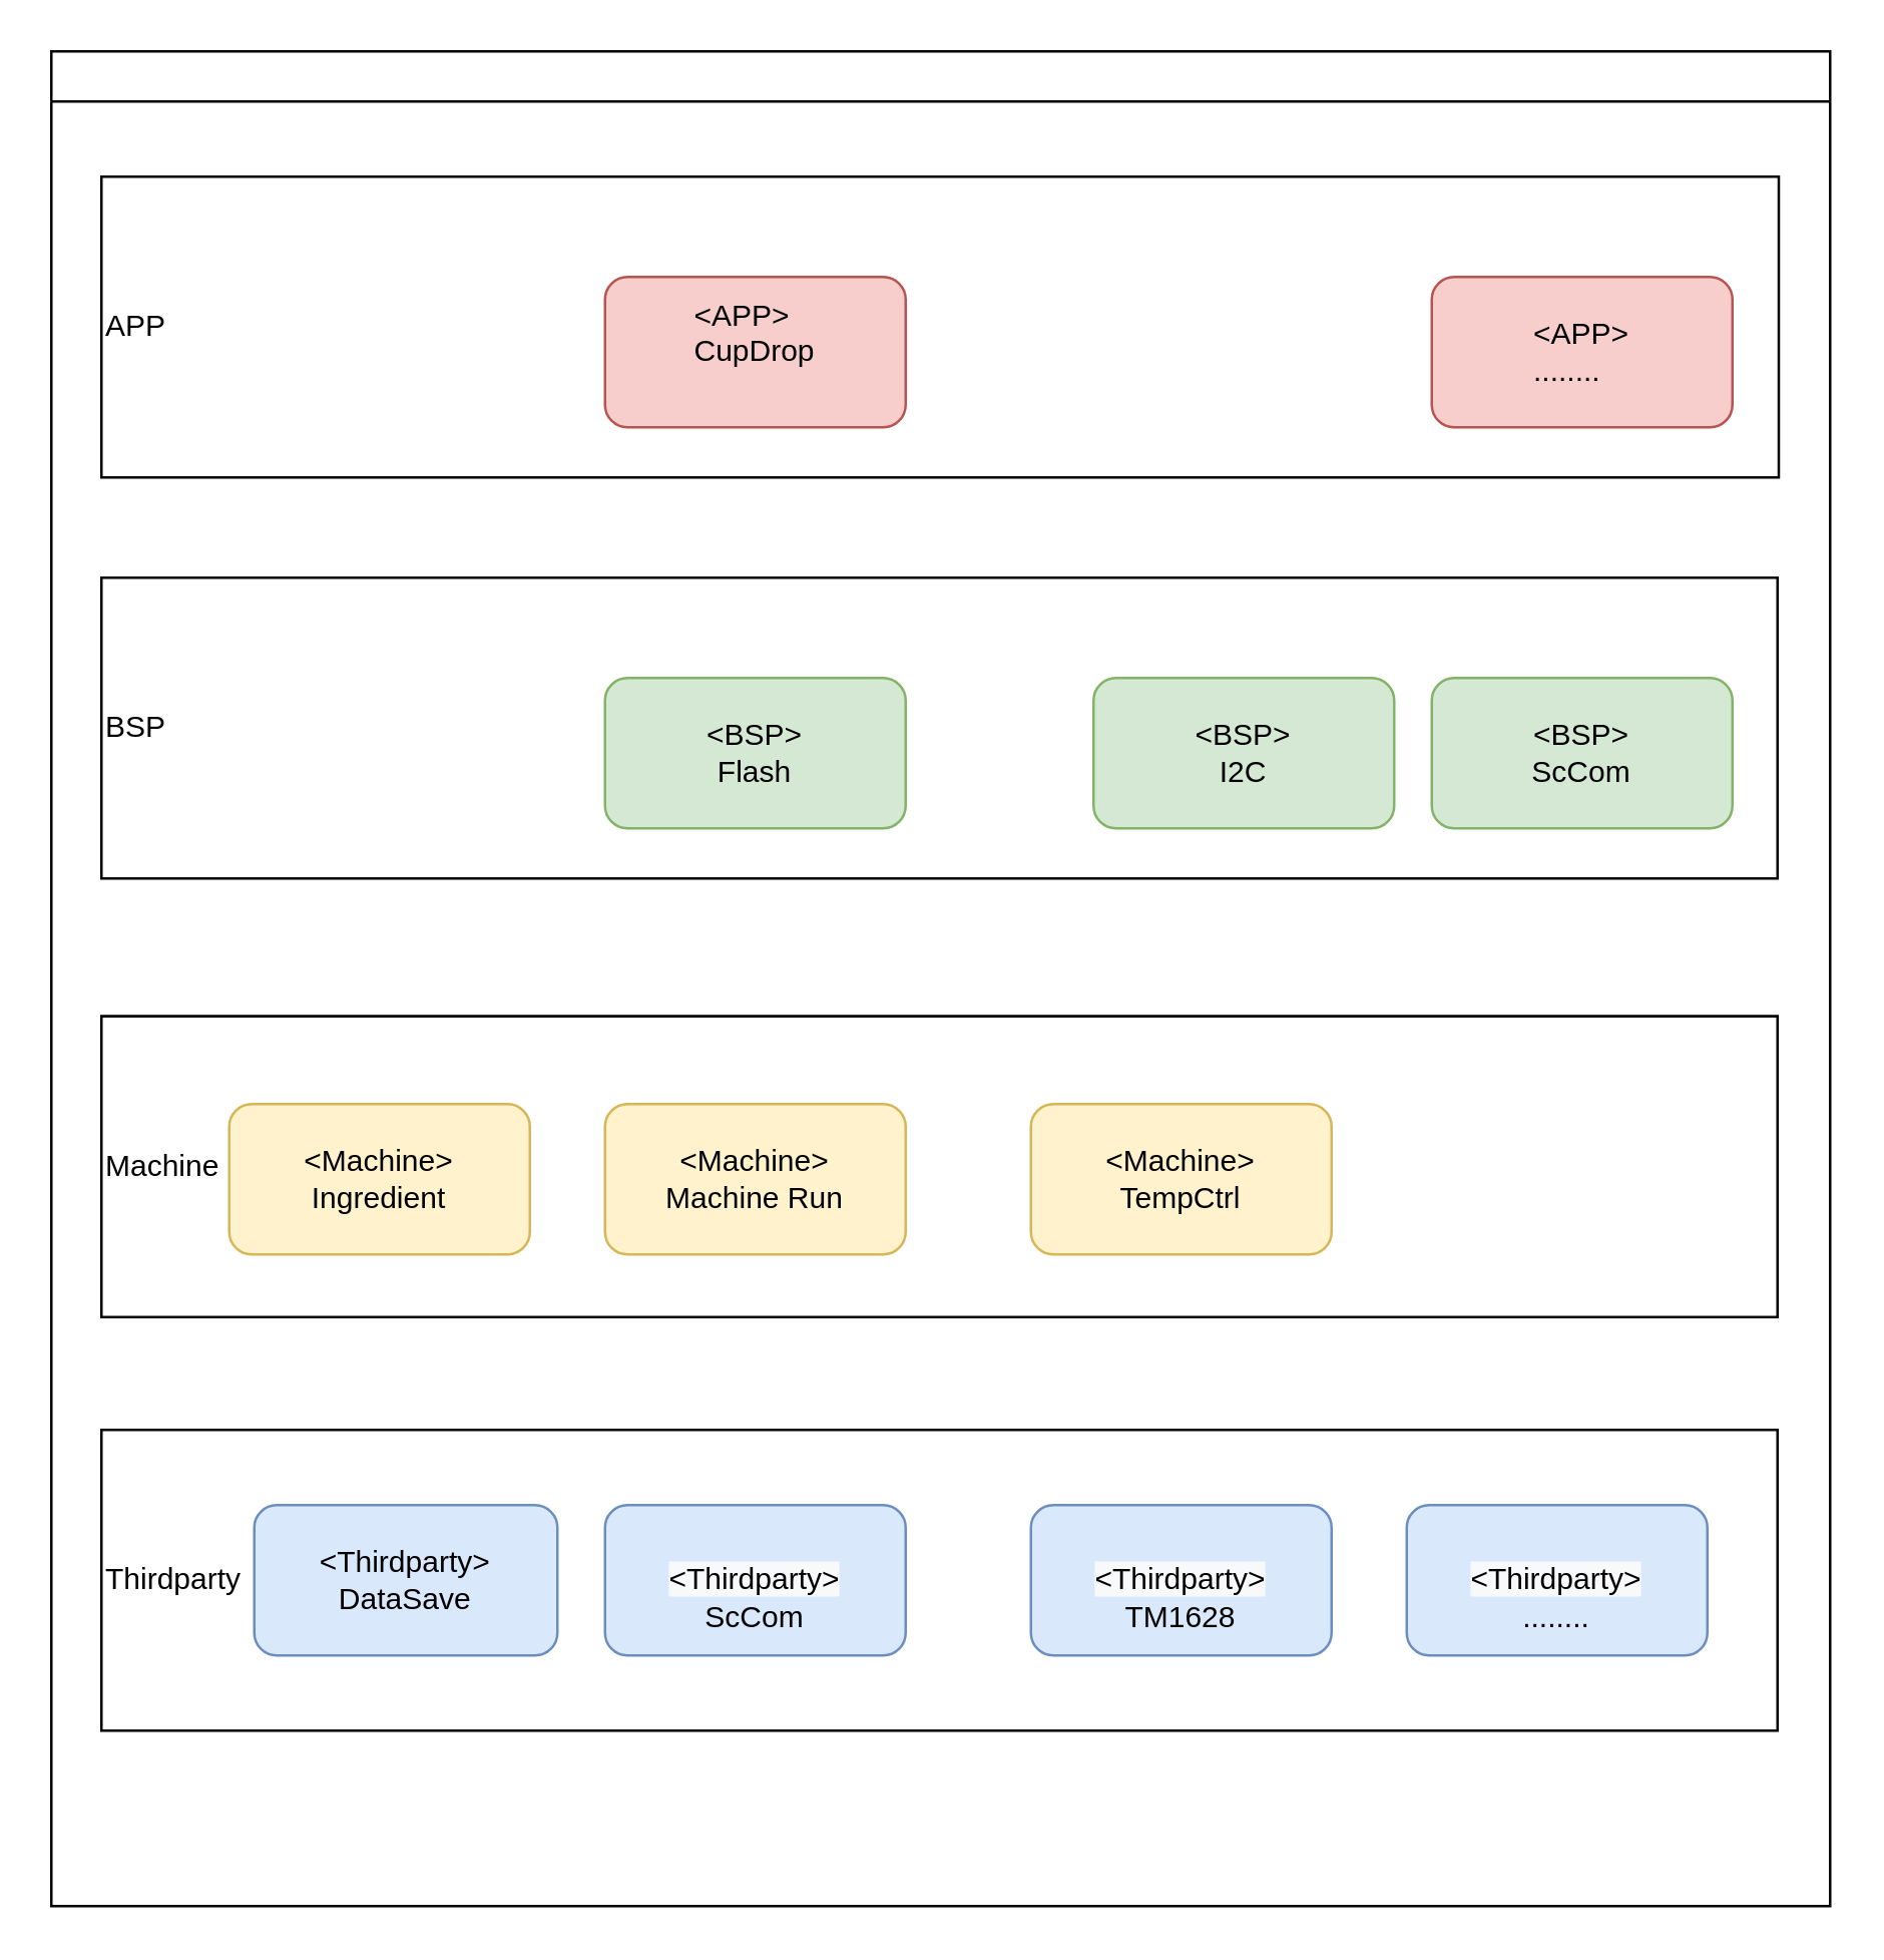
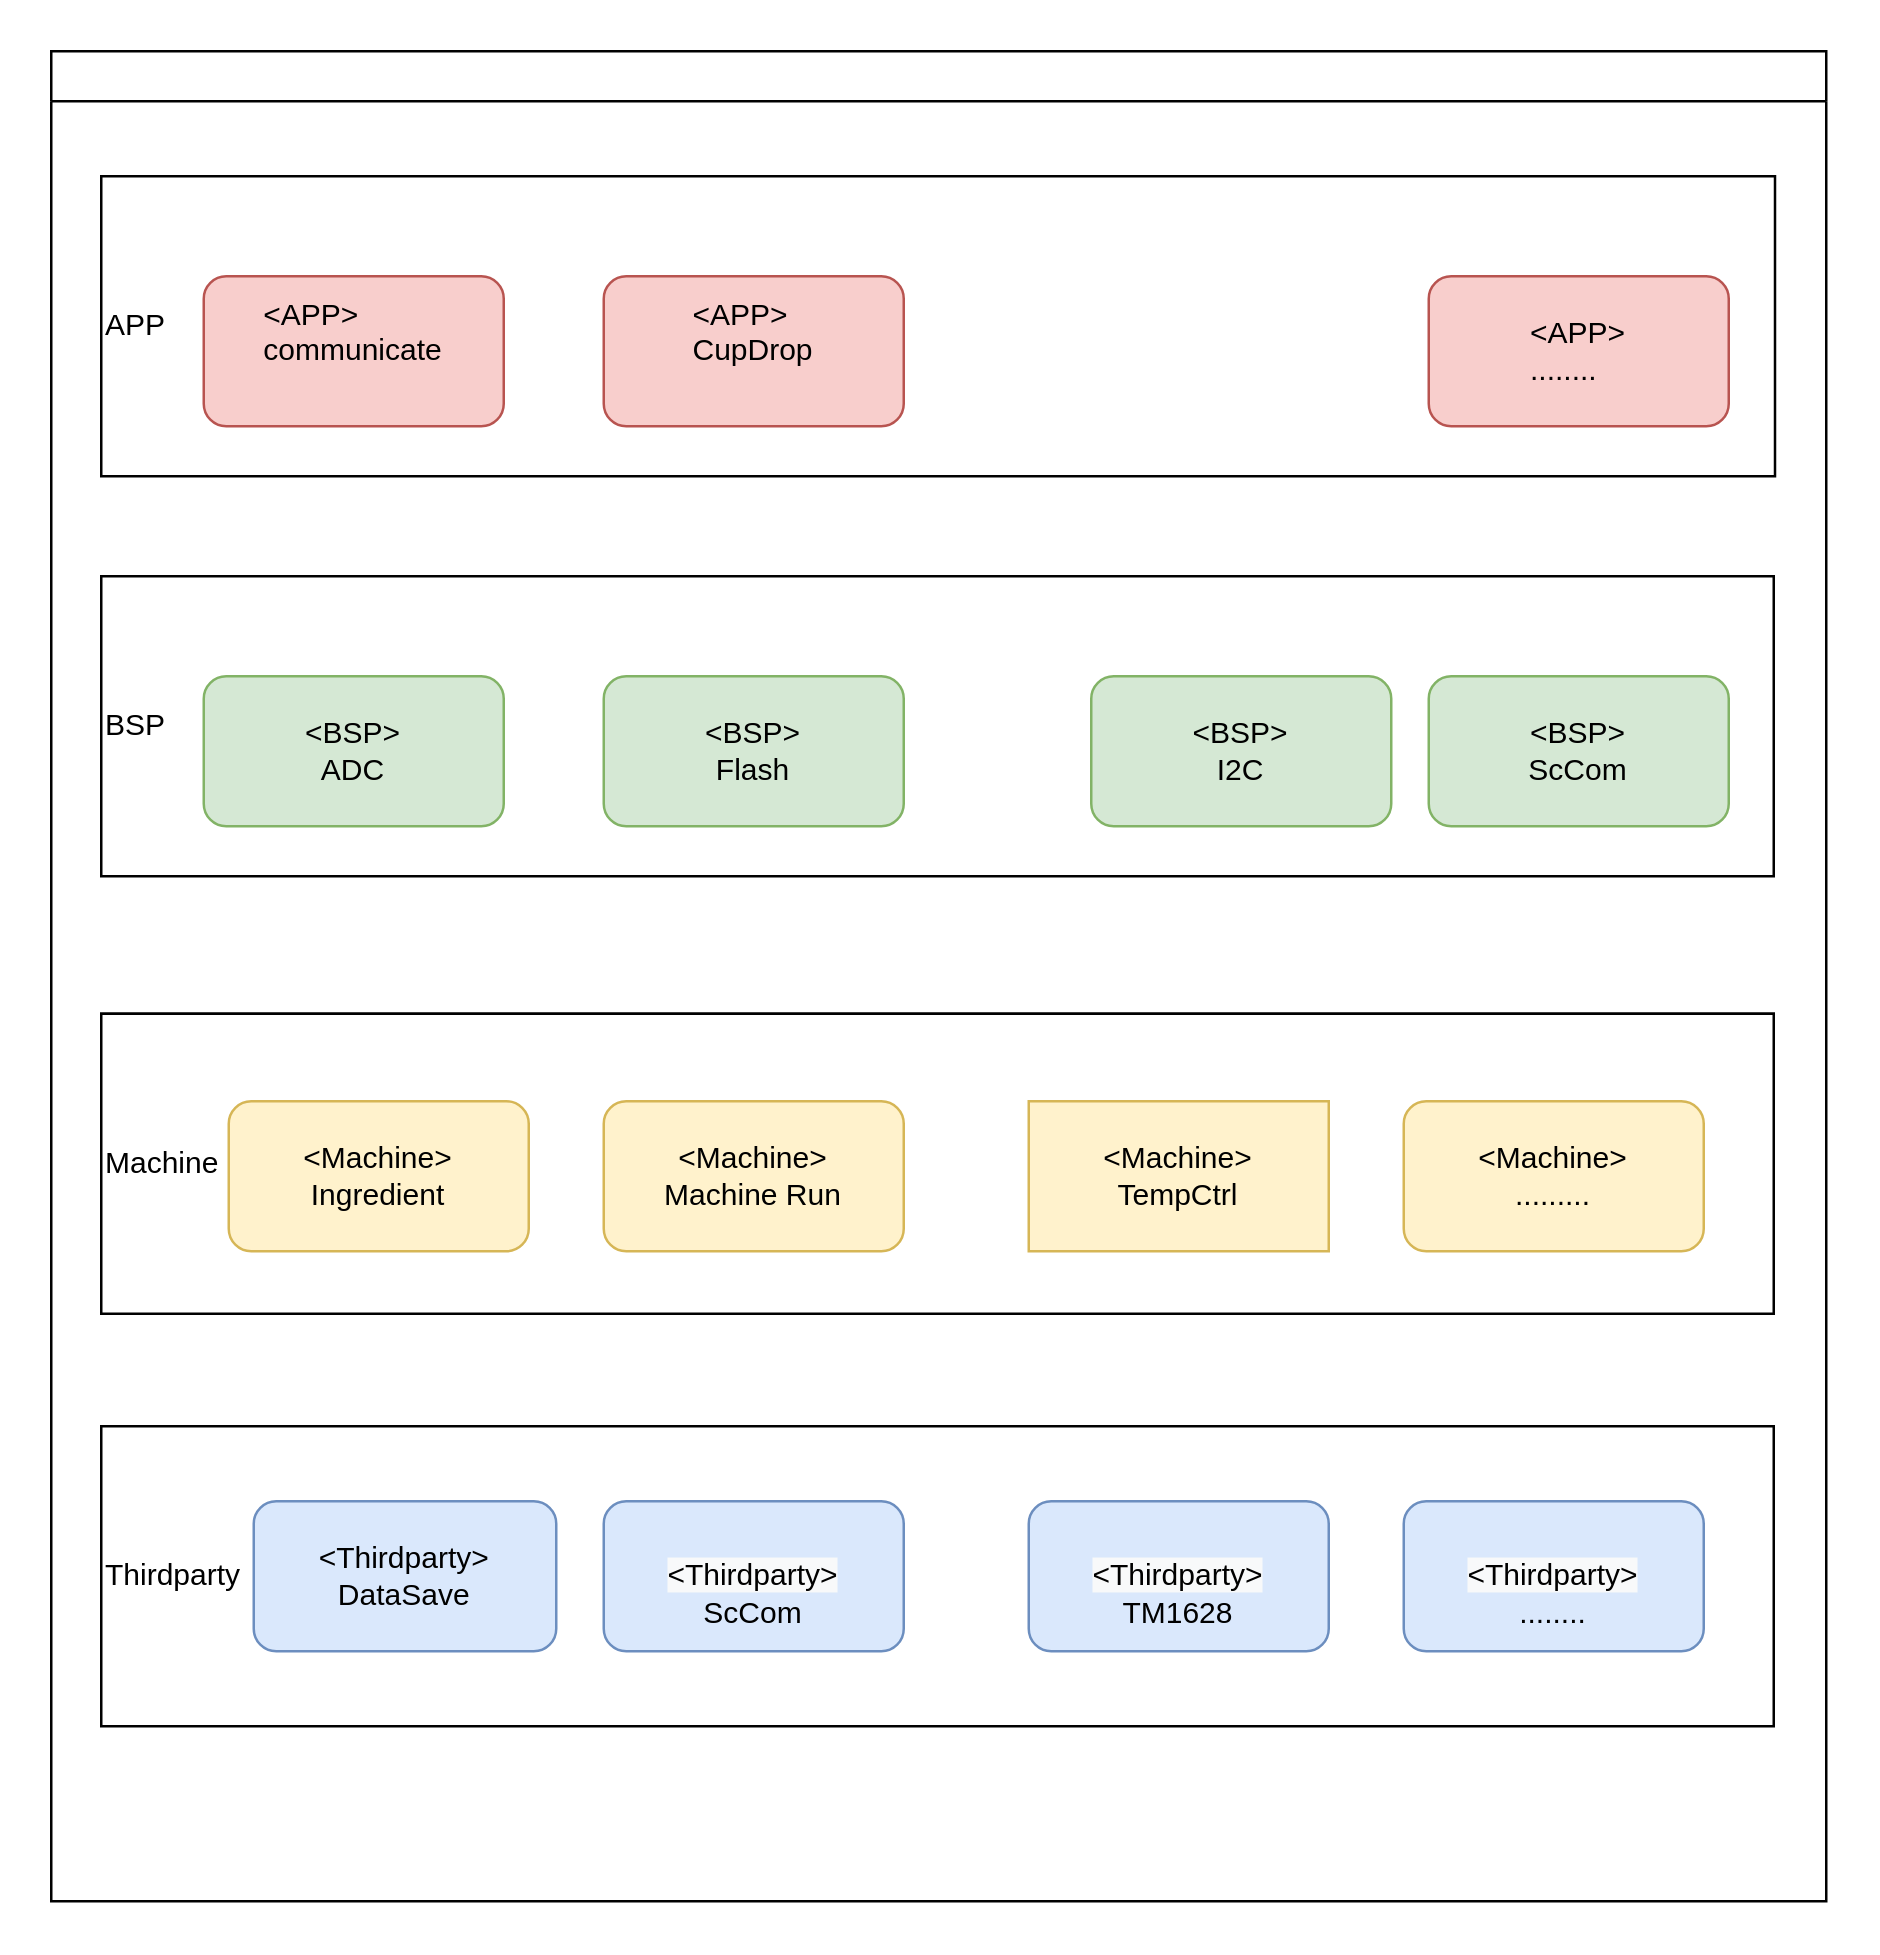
+ <mxCell id="7" value="&lt;div style=&quot;text-align: left;&quot;&gt;&amp;lt;APP&amp;gt;&lt;/div&gt;&lt;div style=&quot;text-align: left;&quot;&gt;communicate&lt;/div&gt;&lt;div style=&quot;text-align: left;&quot;&gt;&lt;br&gt;&lt;/div&gt;" style="rounded=1;whiteSpace=wrap;html=1;fillColor=#f8cecc;strokeColor=#b85450;" vertex="1" parent="2"><mxGeometry x="61" y="90" width="120" height="60" as="geometry" /></mxCell>
+ <mxCell id="10" value="&amp;lt;BSP&amp;gt;&lt;br&gt;ADC" style="rounded=1;whiteSpace=wrap;html=1;fillColor=#d5e8d4;strokeColor=#82b366;" vertex="1" parent="2"><mxGeometry x="61" y="250" width="120" height="60" as="geometry" /></mxCell>
- <mxCell id="21" value="&amp;lt;Machine&amp;gt;&lt;br&gt;TempCtrl" style="rounded=1;whiteSpace=wrap;html=1;fillColor=#fff2cc;strokeColor=#d6b656;" vertex="1" parent="1"><mxGeometry x="411" y="440" width="120" height="60" as="geometry" /></mxCell>
+ <mxCell id="21" value="&amp;lt;Machine&amp;gt;&lt;br&gt;TempCtrl" style="whiteSpace=wrap;html=1;fillColor=#fff2cc;strokeColor=#d6b656;rounded=0;" vertex="1" parent="1"><mxGeometry x="411" y="440" width="120" height="60" as="geometry" /></mxCell>
+ <mxCell id="22" value="&amp;lt;Machine&amp;gt;&lt;br&gt;........." style="rounded=1;whiteSpace=wrap;html=1;fillColor=#fff2cc;strokeColor=#d6b656;" vertex="1" parent="1"><mxGeometry x="561" y="440" width="120" height="60" as="geometry" /></mxCell>
